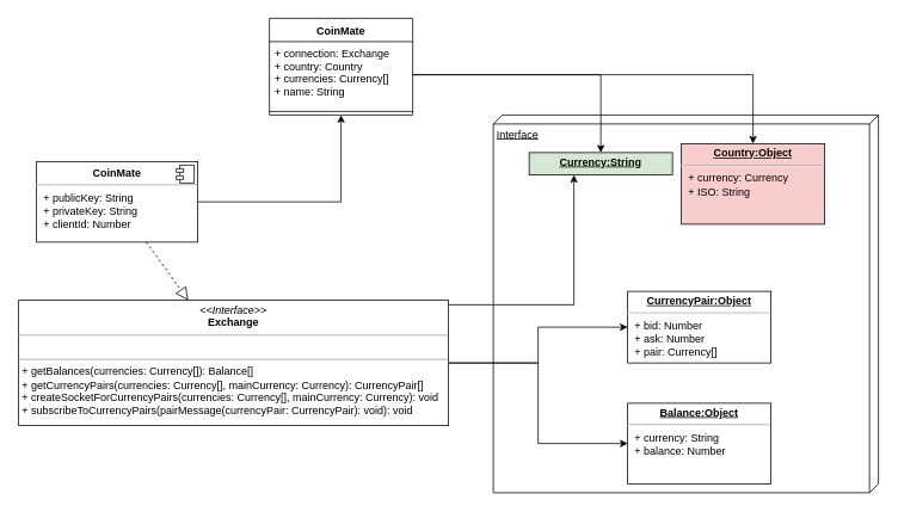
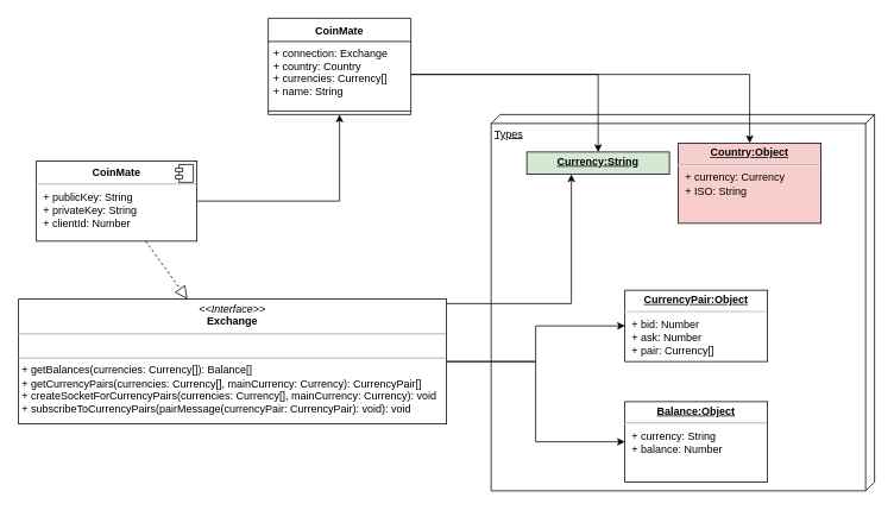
- <mxCell id="2" value="Interface" style="verticalAlign=top;align=left;spacingTop=8;spacingLeft=2;spacingRight=12;shape=cube;size=10;direction=south;fontStyle=4;html=1;" vertex="1" parent="1"><mxGeometry x="550" y="128" width="430" height="422" as="geometry" /></mxCell>
+ <mxCell id="2" value="Types" style="verticalAlign=top;align=left;spacingTop=8;spacingLeft=2;spacingRight=12;shape=cube;size=10;direction=south;fontStyle=4;html=1;" vertex="1" parent="1"><mxGeometry x="550" y="128" width="430" height="422" as="geometry" /></mxCell>
